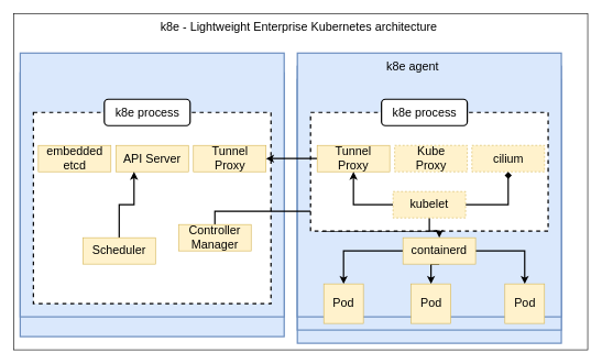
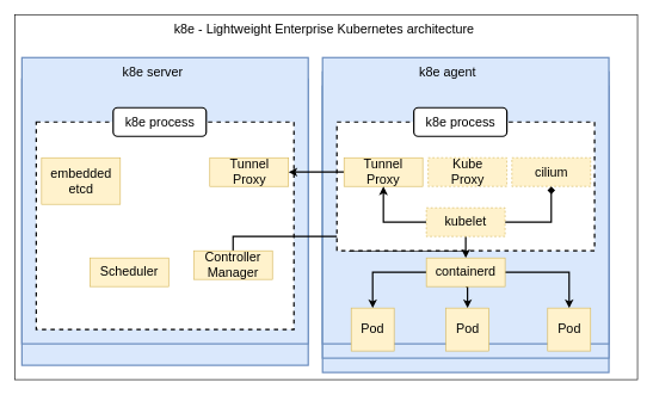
+ <mxCell id="17" value="&lt;font style=&quot;font-size: 18px&quot;&gt;k8e server&lt;/font&gt;" style="text;html=1;strokeColor=none;fillColor=none;align=center;verticalAlign=middle;whiteSpace=wrap;rounded=0;dashed=1;" vertex="1" parent="1"><mxGeometry x="167.5" y="90" width="90" height="20" as="geometry" /></mxCell>
- <mxCell id="9" value="&lt;font style=&quot;font-size: 18px&quot;&gt;embedded etcd&lt;/font&gt;" style="rounded=0;whiteSpace=wrap;html=1;fillColor=#fff2cc;strokeColor=#d6b656;" vertex="1" parent="1"><mxGeometry x="57.5" y="220" width="110" height="40" as="geometry" /></mxCell>
+ <mxCell id="9" value="&lt;font style=&quot;font-size: 18px&quot;&gt;embedded etcd&lt;/font&gt;" style="rounded=0;whiteSpace=wrap;html=1;fillColor=#fff2cc;strokeColor=#d6b656;" vertex="1" parent="1"><mxGeometry x="57.5" y="220" width="110" height="65" as="geometry" /></mxCell>
- <mxCell id="10" value="&lt;font style=&quot;font-size: 18px&quot;&gt;API Server&lt;/font&gt;" style="rounded=0;whiteSpace=wrap;html=1;fillColor=#fff2cc;strokeColor=#d6b656;" vertex="1" parent="1"><mxGeometry x="175" y="220" width="110" height="40" as="geometry" /></mxCell>
- <mxCell id="11" style="edgeStyle=orthogonalEdgeStyle;rounded=0;orthogonalLoop=1;jettySize=auto;html=1;exitX=0.5;exitY=0;exitDx=0;exitDy=0;strokeWidth=2;fontSize=18;entryX=0.25;entryY=1;entryDx=0;entryDy=0;" edge="1" parent="1" source="12" target="10"><mxGeometry relative="1" as="geometry" /></mxCell>
- <mxCell id="14" value="&lt;font style=&quot;font-size: 18px&quot;&gt;Controller&lt;br&gt;Manager&lt;br&gt;&lt;/font&gt;" style="rounded=0;whiteSpace=wrap;html=1;fillColor=#fff2cc;strokeColor=#d6b656;" vertex="1" parent="1"><mxGeometry x="270" y="340" width="110" height="40" as="geometry" /></mxCell>
+ <mxCell id="14" value="&lt;font style=&quot;font-size: 18px&quot;&gt;Controller&lt;br&gt;Manager&lt;br&gt;&lt;/font&gt;" style="rounded=0;whiteSpace=wrap;html=1;fillColor=#fff2cc;strokeColor=#d6b656;" vertex="1" parent="1"><mxGeometry x="270" y="350" width="110" height="40" as="geometry" /></mxCell>
- <mxCell id="32" value="&lt;font style=&quot;font-size: 18px&quot;&gt;containerd&lt;/font&gt;" style="rounded=0;whiteSpace=wrap;html=1;fillColor=#fff2cc;strokeColor=#d6b656;" vertex="1" parent="1"><mxGeometry x="610" y="360" width="110" height="40" as="geometry" /></mxCell>
+ <mxCell id="32" value="&lt;font style=&quot;font-size: 18px&quot;&gt;containerd&lt;/font&gt;" style="rounded=0;whiteSpace=wrap;html=1;fillColor=#fff2cc;strokeColor=#d6b656;" vertex="1" parent="1"><mxGeometry x="595" y="360" width="110" height="40" as="geometry" /></mxCell>
